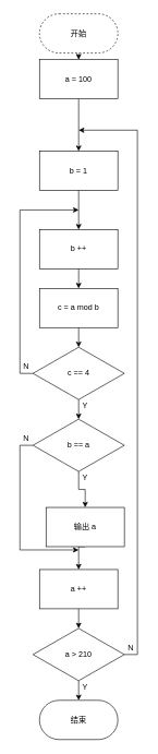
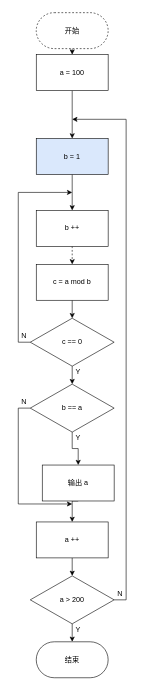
- <mxCell id="7" value="b = 1" style="rounded=0;whiteSpace=wrap;html=1;" vertex="1" parent="1"><mxGeometry x="60" y="230" width="120" height="60" as="geometry" /></mxCell>
+ <mxCell id="7" value="b = 1" style="rounded=0;whiteSpace=wrap;html=1;fillColor=#dae8fc;" vertex="1" parent="1"><mxGeometry x="60" y="230" width="120" height="60" as="geometry" /></mxCell>
- <mxCell id="18" style="edgeStyle=orthogonalEdgeStyle;rounded=0;orthogonalLoop=1;jettySize=auto;html=1;exitX=0.5;exitY=1;exitDx=0;exitDy=0;entryX=0.5;entryY=0;entryDx=0;entryDy=0;" edge="1" parent="1" source="19" target="9"><mxGeometry relative="1" as="geometry" /></mxCell>
+ <mxCell id="18" style="edgeStyle=orthogonalEdgeStyle;rounded=0;orthogonalLoop=1;jettySize=auto;html=1;exitX=0.5;exitY=1;exitDx=0;exitDy=0;entryX=0.5;entryY=0;entryDx=0;entryDy=0;dashed=1;" edge="1" parent="1" source="19" target="9"><mxGeometry relative="1" as="geometry" /></mxCell>
- <mxCell id="12" value="c == 4" style="rhombus;whiteSpace=wrap;html=1;" vertex="1" parent="1"><mxGeometry x="50" y="530" width="140" height="80" as="geometry" /></mxCell>
+ <mxCell id="12" value="c == 0" style="rhombus;whiteSpace=wrap;html=1;" vertex="1" parent="1"><mxGeometry x="50" y="530" width="140" height="80" as="geometry" /></mxCell>
- <mxCell id="28" value="a &amp;gt; 210" style="rhombus;whiteSpace=wrap;html=1;" vertex="1" parent="1"><mxGeometry x="50" y="960" width="140" height="80" as="geometry" /></mxCell>
+ <mxCell id="28" value="a &amp;gt; 200" style="rhombus;whiteSpace=wrap;html=1;" vertex="1" parent="1"><mxGeometry x="50" y="960" width="140" height="80" as="geometry" /></mxCell>
